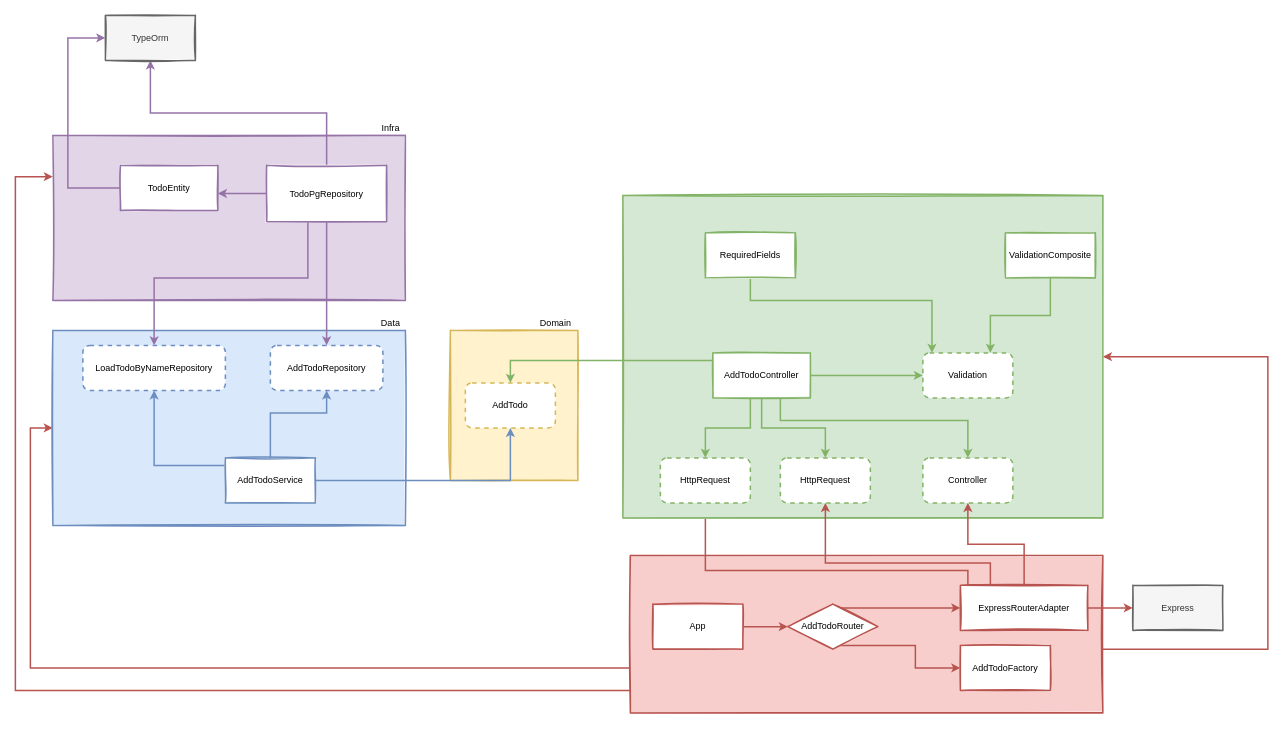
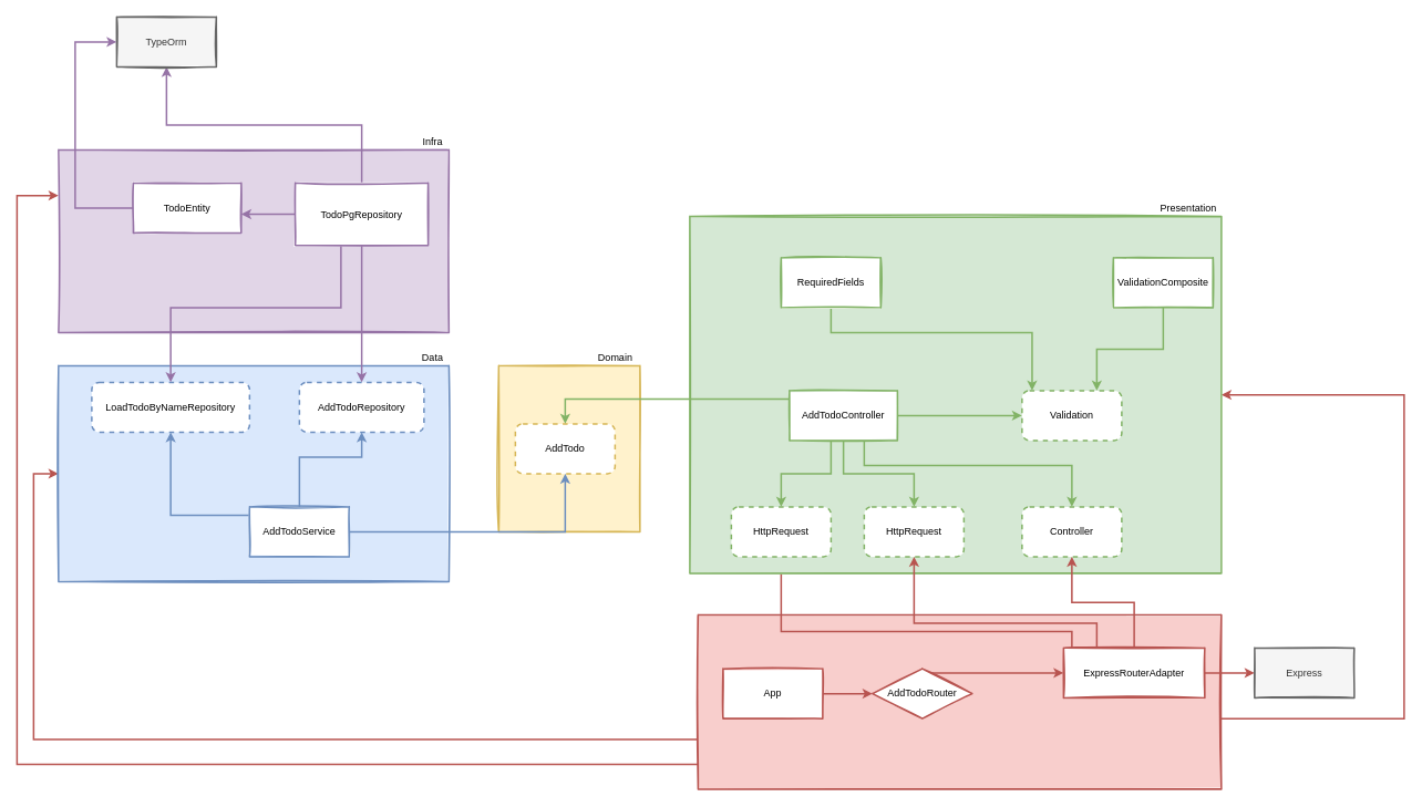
+ <mxCell id="31" value="Presentation" style="text;html=1;align=center;verticalAlign=middle;resizable=0;points=[];autosize=1;" parent="1" vertex="1"><mxGeometry x="1390" y="240" width="80" height="20" as="geometry" /></mxCell>
- <mxCell id="9" style="edgeStyle=orthogonalEdgeStyle;rounded=0;orthogonalLoop=1;jettySize=auto;html=1;entryX=0;entryY=0.5;entryDx=0;entryDy=0;strokeWidth=2;fillColor=#f8cecc;strokeColor=#b85450;" parent="1" source="10" target="14" edge="1"><mxGeometry relative="1" as="geometry"><Array as="points"><mxPoint x="1220" y="860" /><mxPoint x="1220" y="890" /></Array></mxGeometry></mxCell>
- <mxCell id="14" value="AddTodoFactory" style="rounded=0;whiteSpace=wrap;html=1;shadow=0;glass=0;sketch=1;strokeWidth=2;strokeColor=#b85450;fillColor=#FFFFFF;" parent="1" vertex="1"><mxGeometry x="1280" y="860" width="120" height="60" as="geometry" /></mxCell>
